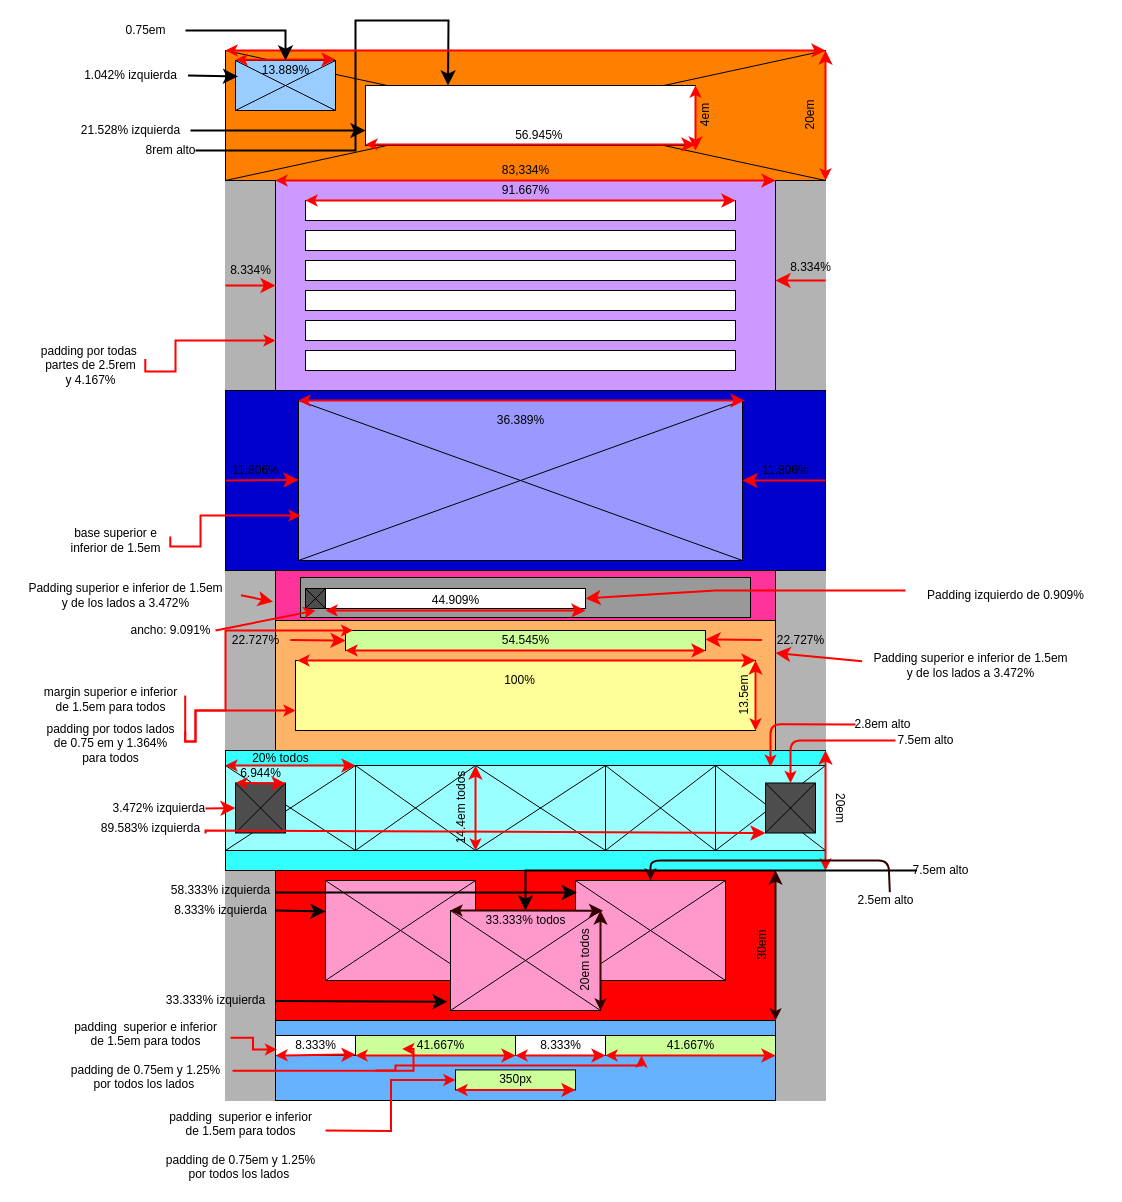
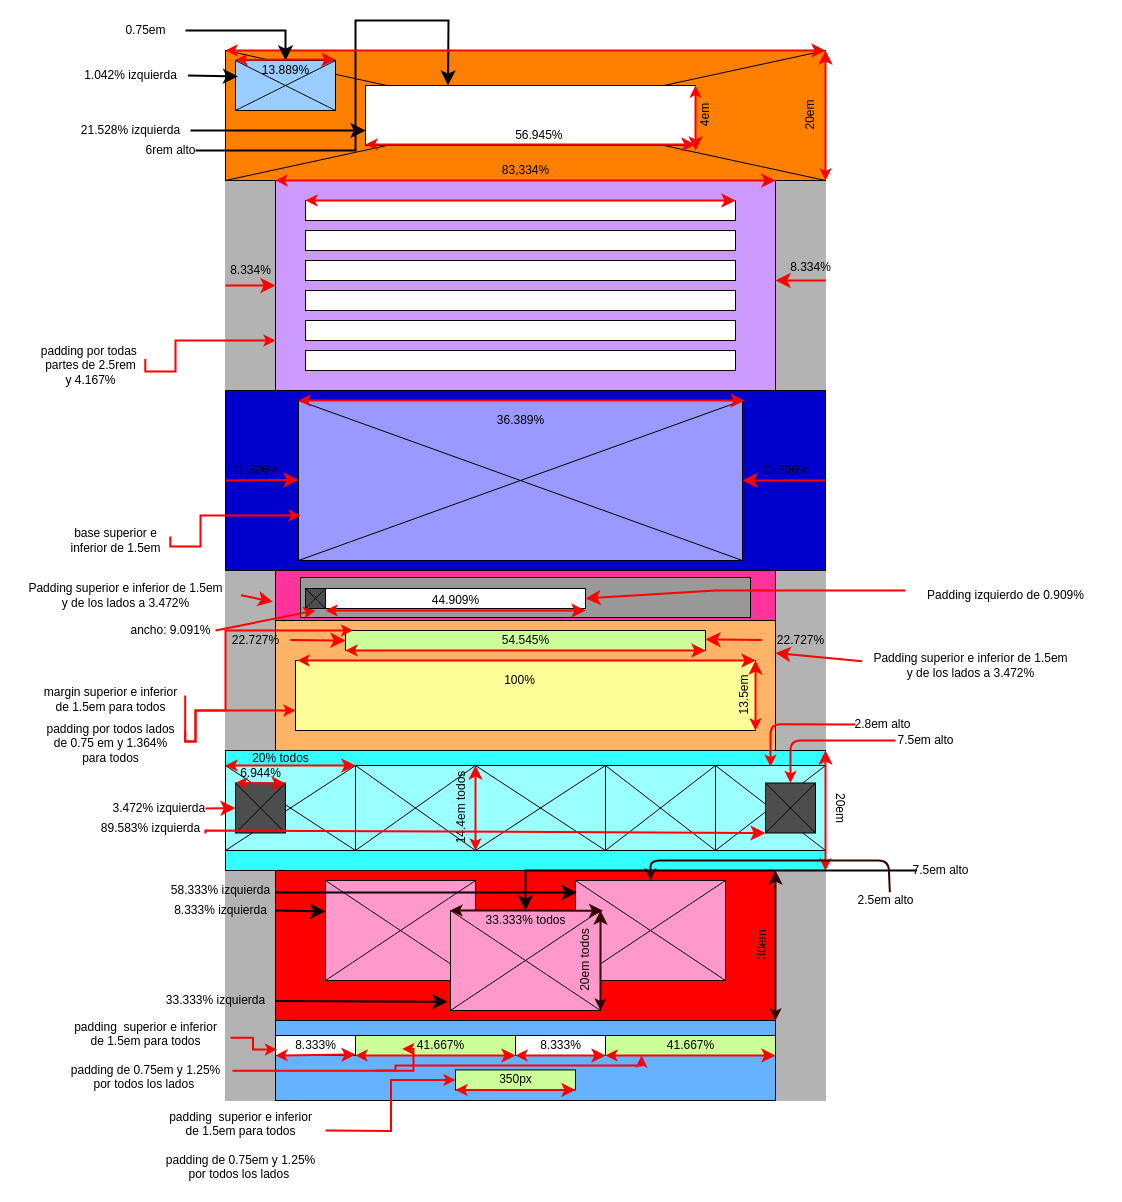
- <mxCell id="177" value="8rem alto" style="text;html=1;align=center;verticalAlign=middle;resizable=0;points=[];autosize=1;strokeColor=none;fillColor=none;" parent="1" vertex="1"><mxGeometry x="135" y="140" width="70" height="20" as="geometry" /></mxCell>
+ <mxCell id="177" value="6rem alto" style="text;html=1;align=center;verticalAlign=middle;resizable=0;points=[];autosize=1;strokeColor=none;fillColor=none;" parent="1" vertex="1"><mxGeometry x="135" y="140" width="70" height="20" as="geometry" /></mxCell>
- <mxCell id="31" value="91.667%" style="text;html=1;align=center;verticalAlign=middle;resizable=0;points=[];autosize=1;strokeColor=none;fillColor=none;" parent="22" vertex="1"><mxGeometry x="210" width="80" height="20" as="geometry" /></mxCell>
